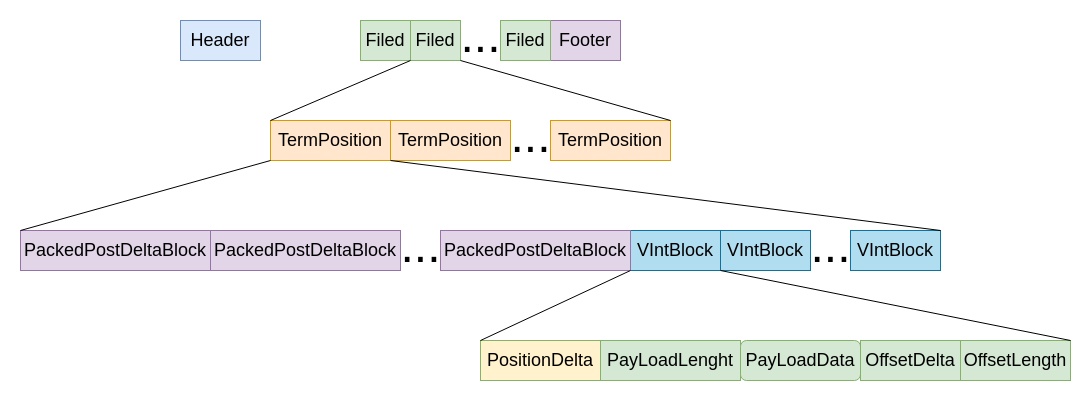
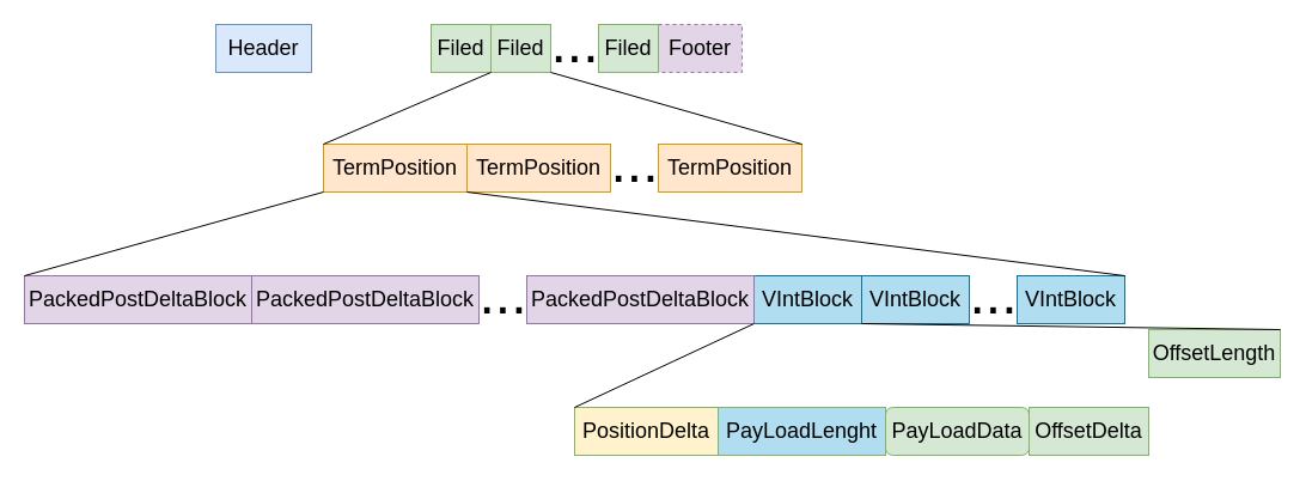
- <mxCell id="24" value="&lt;font style=&quot;font-size: 18px&quot;&gt;Footer&lt;/font&gt;" style="rounded=0;whiteSpace=wrap;html=1;fillColor=#e1d5e7;strokeColor=#9673a6;" vertex="1" parent="1"><mxGeometry x="550" y="20" width="70" height="40" as="geometry" /></mxCell>
+ <mxCell id="24" value="&lt;font style=&quot;font-size: 18px&quot;&gt;Footer&lt;/font&gt;" style="rounded=0;whiteSpace=wrap;html=1;fillColor=#e1d5e7;strokeColor=#9673a6;dashed=1;" vertex="1" parent="1"><mxGeometry x="550" y="20" width="70" height="40" as="geometry" /></mxCell>
- <mxCell id="15" value="&lt;font style=&quot;font-size: 18px&quot;&gt;PayLoadLenght&lt;/font&gt;" style="rounded=0;whiteSpace=wrap;html=1;fillColor=#d5e8d4;strokeColor=#82b366;" vertex="1" parent="1"><mxGeometry x="600" y="340" width="140" height="40" as="geometry" /></mxCell>
+ <mxCell id="15" value="&lt;font style=&quot;font-size: 18px&quot;&gt;PayLoadLenght&lt;/font&gt;" style="rounded=0;whiteSpace=wrap;html=1;fillColor=#b1ddf0;strokeColor=#82b366;" vertex="1" parent="1"><mxGeometry x="600" y="340" width="140" height="40" as="geometry" /></mxCell>
- <mxCell id="18" value="&lt;font style=&quot;font-size: 18px&quot;&gt;OffsetLength&lt;/font&gt;" style="rounded=0;whiteSpace=wrap;html=1;fillColor=#d5e8d4;strokeColor=#82b366;" vertex="1" parent="1"><mxGeometry x="960" y="340" width="110" height="40" as="geometry" /></mxCell>
+ <mxCell id="18" value="&lt;font style=&quot;font-size: 18px&quot;&gt;OffsetLength&lt;/font&gt;" style="rounded=0;whiteSpace=wrap;html=1;fillColor=#d5e8d4;strokeColor=#82b366;" vertex="1" parent="1"><mxGeometry x="960" y="275" width="110" height="40" as="geometry" /></mxCell>
